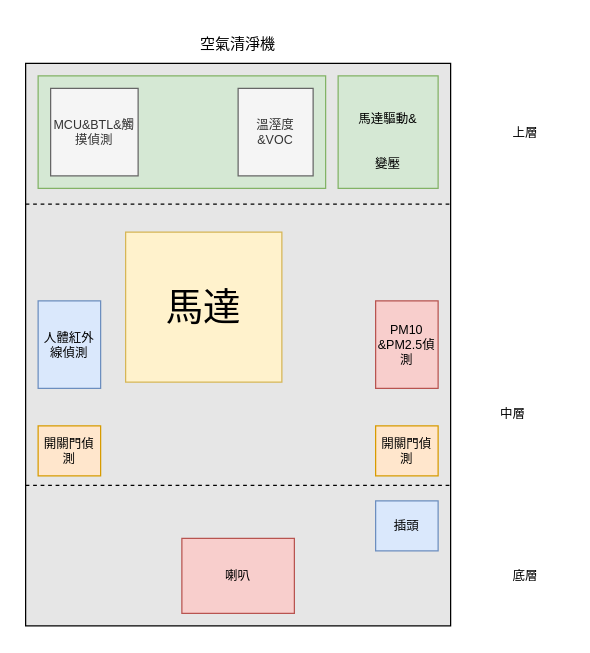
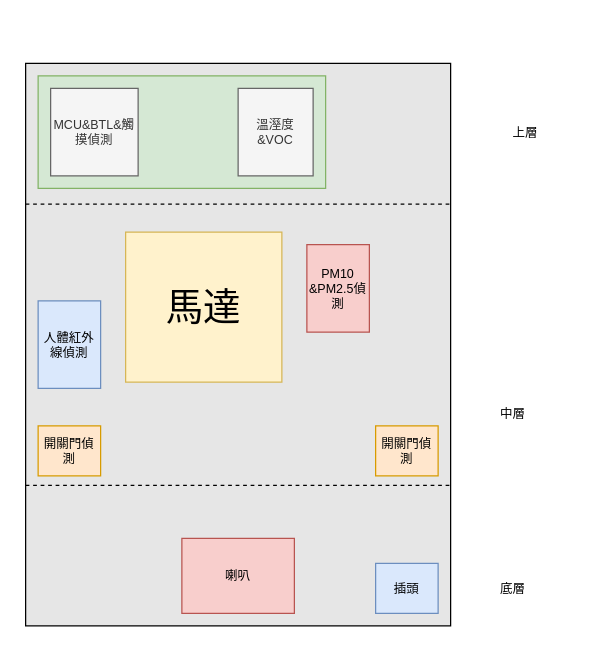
- <mxCell id="3" value="空氣清淨機" style="text;html=1;strokeColor=none;fillColor=none;align=center;verticalAlign=middle;whiteSpace=wrap;rounded=0;fontFamily=Helvetica;" vertex="1" parent="1"><mxGeometry x="150" y="20" width="80" height="30" as="geometry" /></mxCell>
- <mxCell id="8" value="&lt;font size=&quot;1&quot;&gt;馬達驅動&amp;amp;&lt;br&gt;變壓&lt;br&gt;&lt;/font&gt;" style="rounded=0;whiteSpace=wrap;html=1;fontSize=30;fillColor=#d5e8d4;spacing=2;fontFamily=Helvetica;strokeColor=#82b366;" vertex="1" parent="1"><mxGeometry x="270" y="60" width="80" height="90" as="geometry" /></mxCell>
- <mxCell id="12" value="PM10&lt;br&gt;&amp;amp;PM2.5偵測" style="rounded=0;whiteSpace=wrap;html=1;fontFamily=Helvetica;fontSize=10;fillColor=#f8cecc;strokeColor=#b85450;" vertex="1" parent="1"><mxGeometry x="300" y="240" width="50" height="70" as="geometry" /></mxCell>
+ <mxCell id="12" value="PM10&lt;br&gt;&amp;amp;PM2.5偵測" style="rounded=0;whiteSpace=wrap;html=1;fontFamily=Helvetica;fontSize=10;fillColor=#f8cecc;strokeColor=#b85450;" vertex="1" parent="1"><mxGeometry x="245" y="195" width="50" height="70" as="geometry" /></mxCell>
- <mxCell id="16" value="插頭" style="rounded=0;whiteSpace=wrap;html=1;fontFamily=Helvetica;fontSize=10;fillColor=#dae8fc;strokeColor=#6c8ebf;" vertex="1" parent="1"><mxGeometry x="300" y="400" width="50" height="40" as="geometry" /></mxCell>
+ <mxCell id="16" value="插頭" style="rounded=0;whiteSpace=wrap;html=1;fontFamily=Helvetica;fontSize=10;fillColor=#dae8fc;strokeColor=#6c8ebf;" vertex="1" parent="1"><mxGeometry x="300" y="450" width="50" height="40" as="geometry" /></mxCell>
- <mxCell id="19" value="底層" style="text;html=1;strokeColor=none;fillColor=none;align=center;verticalAlign=middle;whiteSpace=wrap;rounded=0;fontFamily=Helvetica;fontSize=10;" vertex="1" parent="1"><mxGeometry x="390" y="445" width="60" height="30" as="geometry" /></mxCell>
+ <mxCell id="19" value="底層" style="text;html=1;strokeColor=none;fillColor=none;align=center;verticalAlign=middle;whiteSpace=wrap;rounded=0;fontFamily=Helvetica;fontSize=10;" vertex="1" parent="1"><mxGeometry x="380" y="455" width="60" height="30" as="geometry" /></mxCell>
